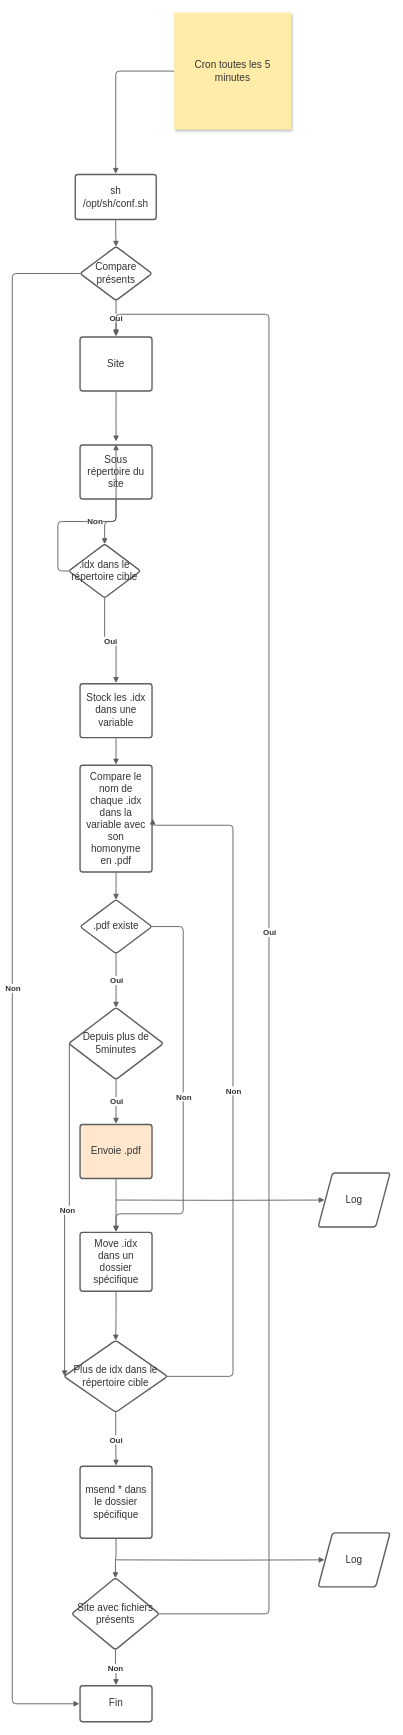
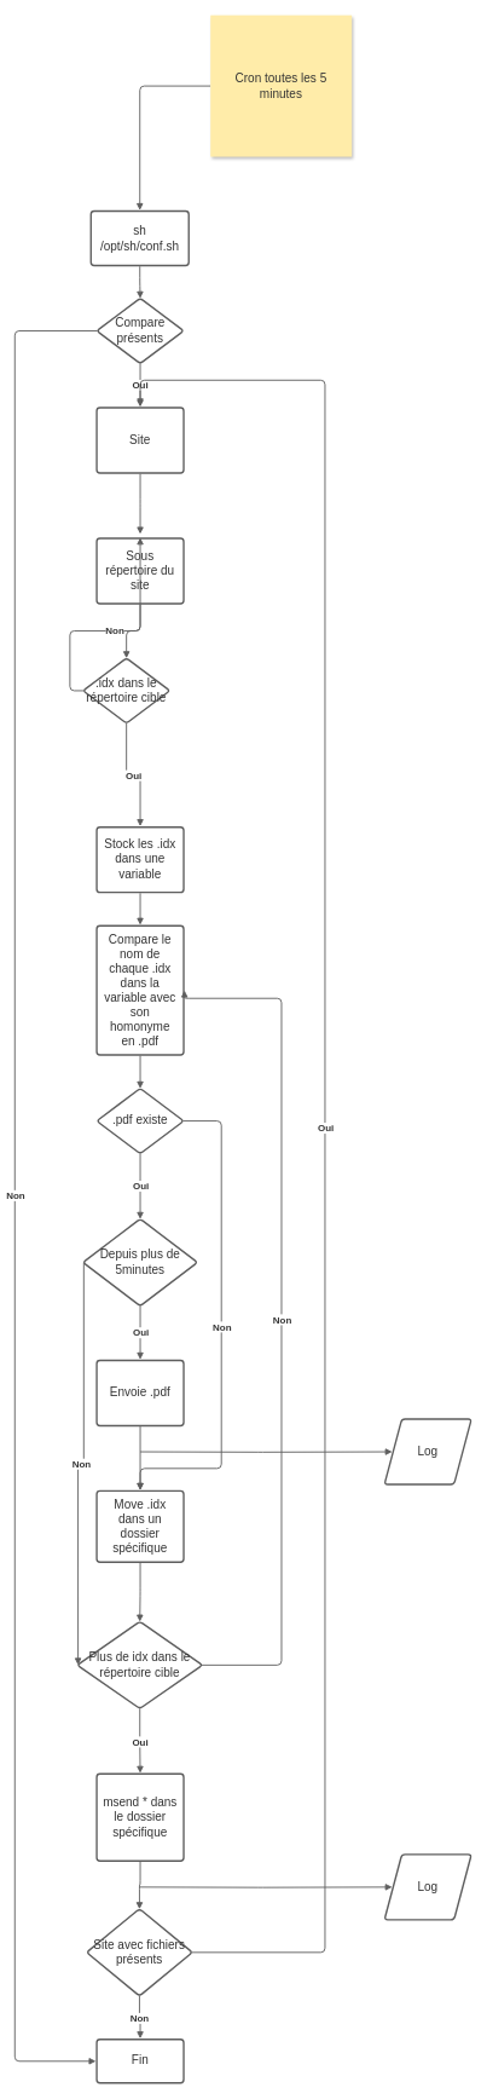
- <mxCell id="13" value="Envoie .pdf" style="html=1;overflow=block;blockSpacing=1;whiteSpace=wrap;fontSize=16.7;fontColor=#333333;align=center;spacing=9;strokeColor=#5e5e5e;strokeOpacity=100;rounded=1;absoluteArcSize=1;arcSize=9;strokeWidth=2.3;lucidId=w~5~Na-acLXl;fillColor=#ffe6cc;" vertex="1" parent="1"><mxGeometry x="133" y="1874" width="120" height="90" as="geometry" /></mxCell>
+ <mxCell id="13" value="Envoie .pdf" style="html=1;overflow=block;blockSpacing=1;whiteSpace=wrap;fontSize=16.7;fontColor=#333333;align=center;spacing=9;strokeColor=#5e5e5e;strokeOpacity=100;rounded=1;absoluteArcSize=1;arcSize=9;strokeWidth=2.3;lucidId=w~5~Na-acLXl;" vertex="1" parent="1"><mxGeometry x="133" y="1874" width="120" height="90" as="geometry" /></mxCell>
